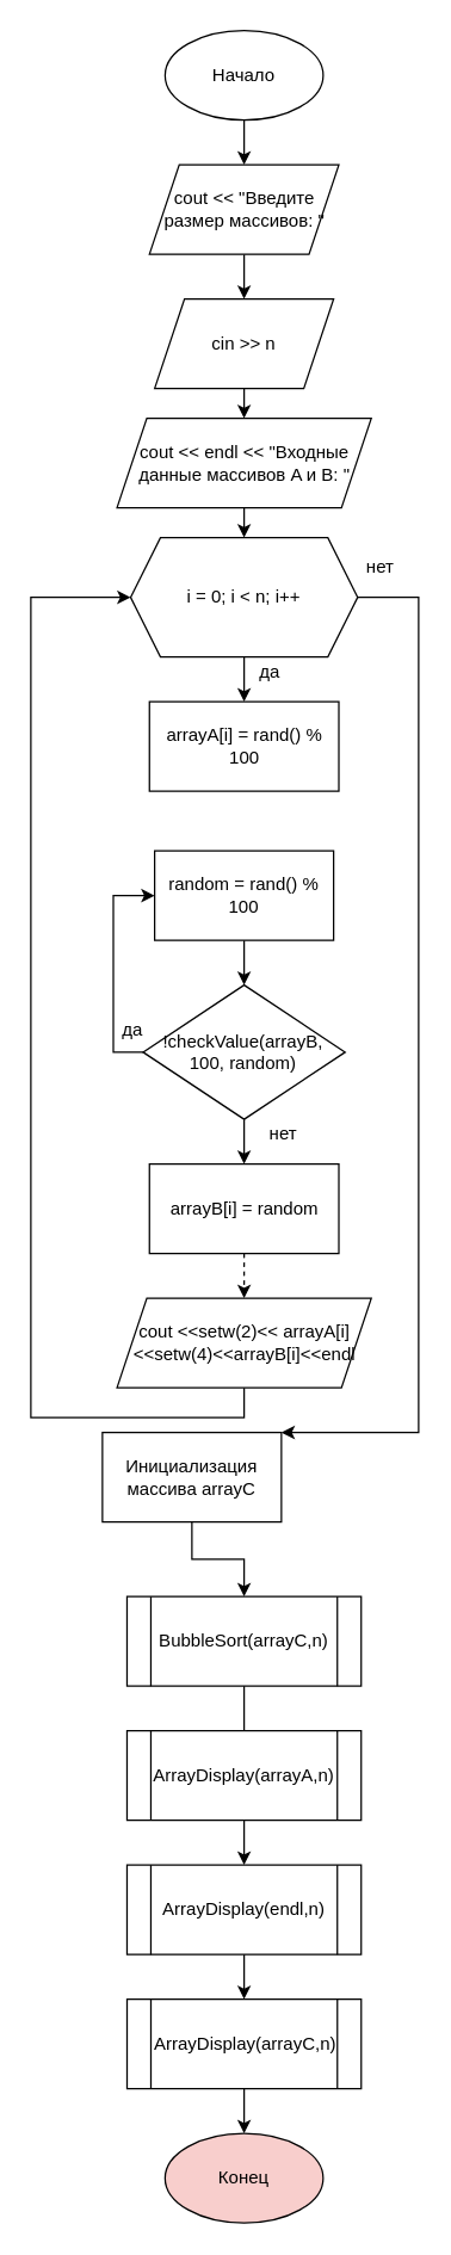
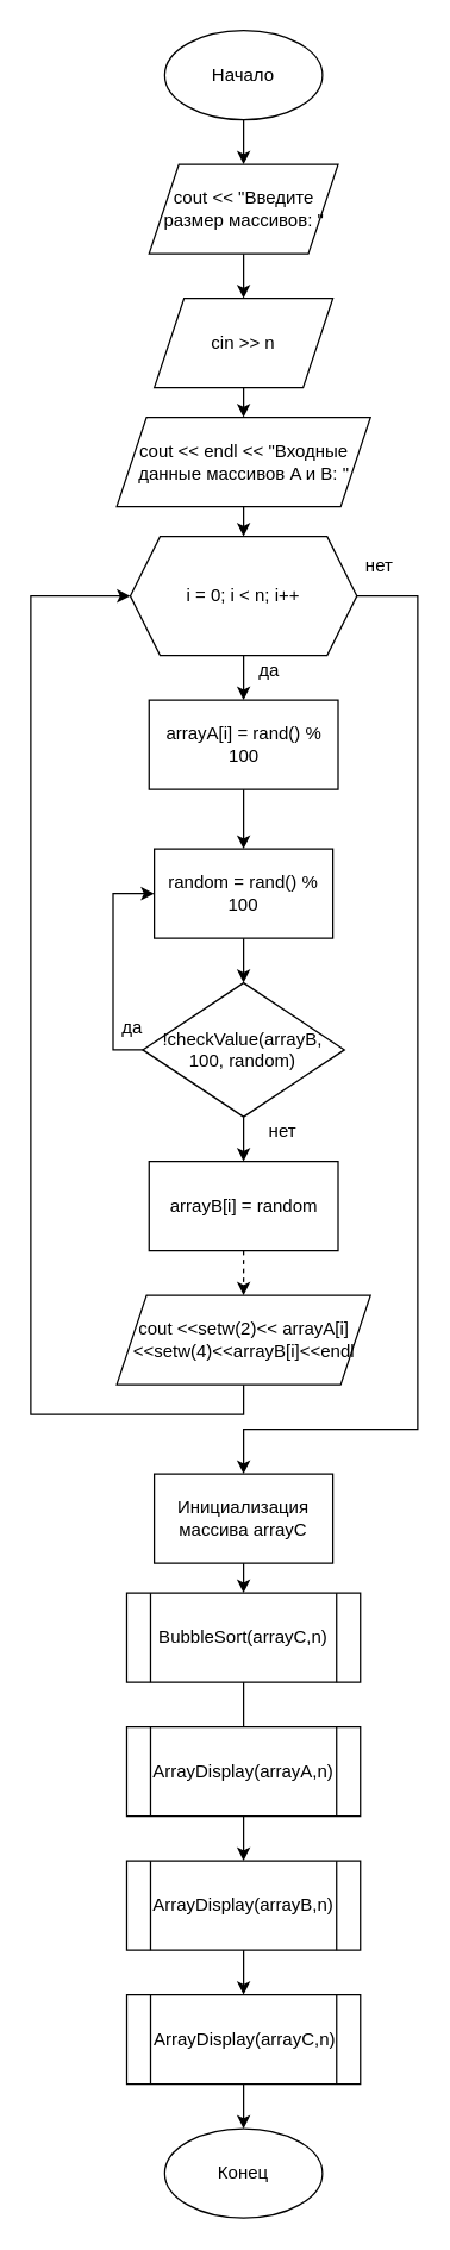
+ <mxCell id="13" style="edgeStyle=orthogonalEdgeStyle;rounded=0;orthogonalLoop=1;jettySize=auto;html=1;exitX=0.5;exitY=1;exitDx=0;exitDy=0;entryX=0.5;entryY=0;entryDx=0;entryDy=0;" parent="1" source="14" target="16" edge="1"><mxGeometry relative="1" as="geometry" /></mxCell>
- <mxCell id="28" value="Инициализация массива arrayC" style="rounded=0;whiteSpace=wrap;html=1;" parent="1" vertex="1"><mxGeometry x="67.99" y="960" width="120" height="60" as="geometry" /></mxCell>
+ <mxCell id="28" value="Инициализация массива arrayC" style="rounded=0;whiteSpace=wrap;html=1;" parent="1" vertex="1"><mxGeometry x="102.99" y="990" width="120" height="60" as="geometry" /></mxCell>
- <mxCell id="34" value="ArrayDisplay(endl,n)" style="shape=process;whiteSpace=wrap;html=1;backgroundOutline=1;" parent="1" vertex="1"><mxGeometry x="84.48" y="1250" width="157.01" height="60" as="geometry" /></mxCell>
+ <mxCell id="34" value="ArrayDisplay(arrayB,n)" style="shape=process;whiteSpace=wrap;html=1;backgroundOutline=1;" parent="1" vertex="1"><mxGeometry x="84.48" y="1250" width="157.01" height="60" as="geometry" /></mxCell>
- <mxCell id="38" value="Конец" style="ellipse;whiteSpace=wrap;html=1;fillColor=#f8cecc;" parent="1" vertex="1"><mxGeometry x="109.99" y="1430" width="106" height="60" as="geometry" /></mxCell>
+ <mxCell id="38" value="Конец" style="ellipse;whiteSpace=wrap;html=1;" parent="1" vertex="1"><mxGeometry x="109.99" y="1430" width="106" height="60" as="geometry" /></mxCell>
